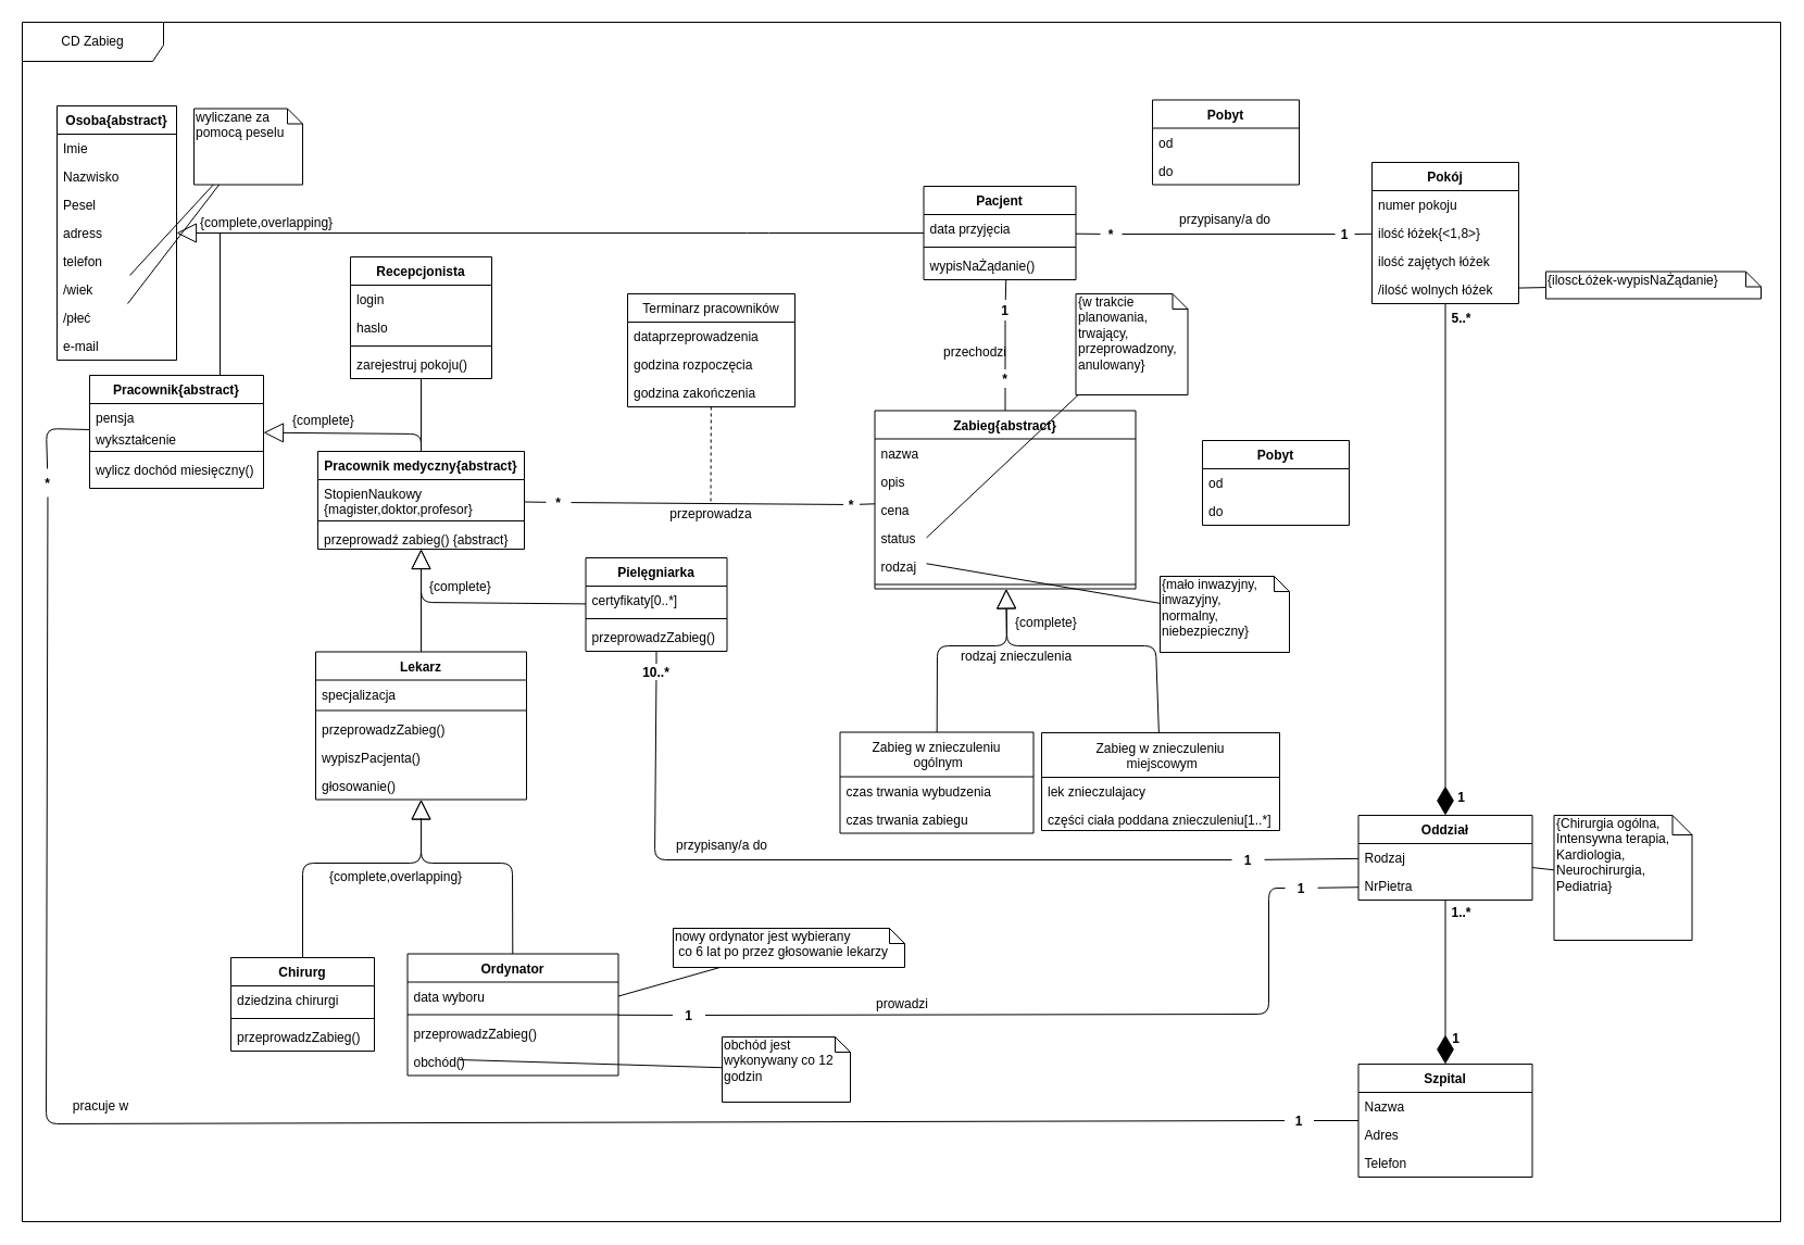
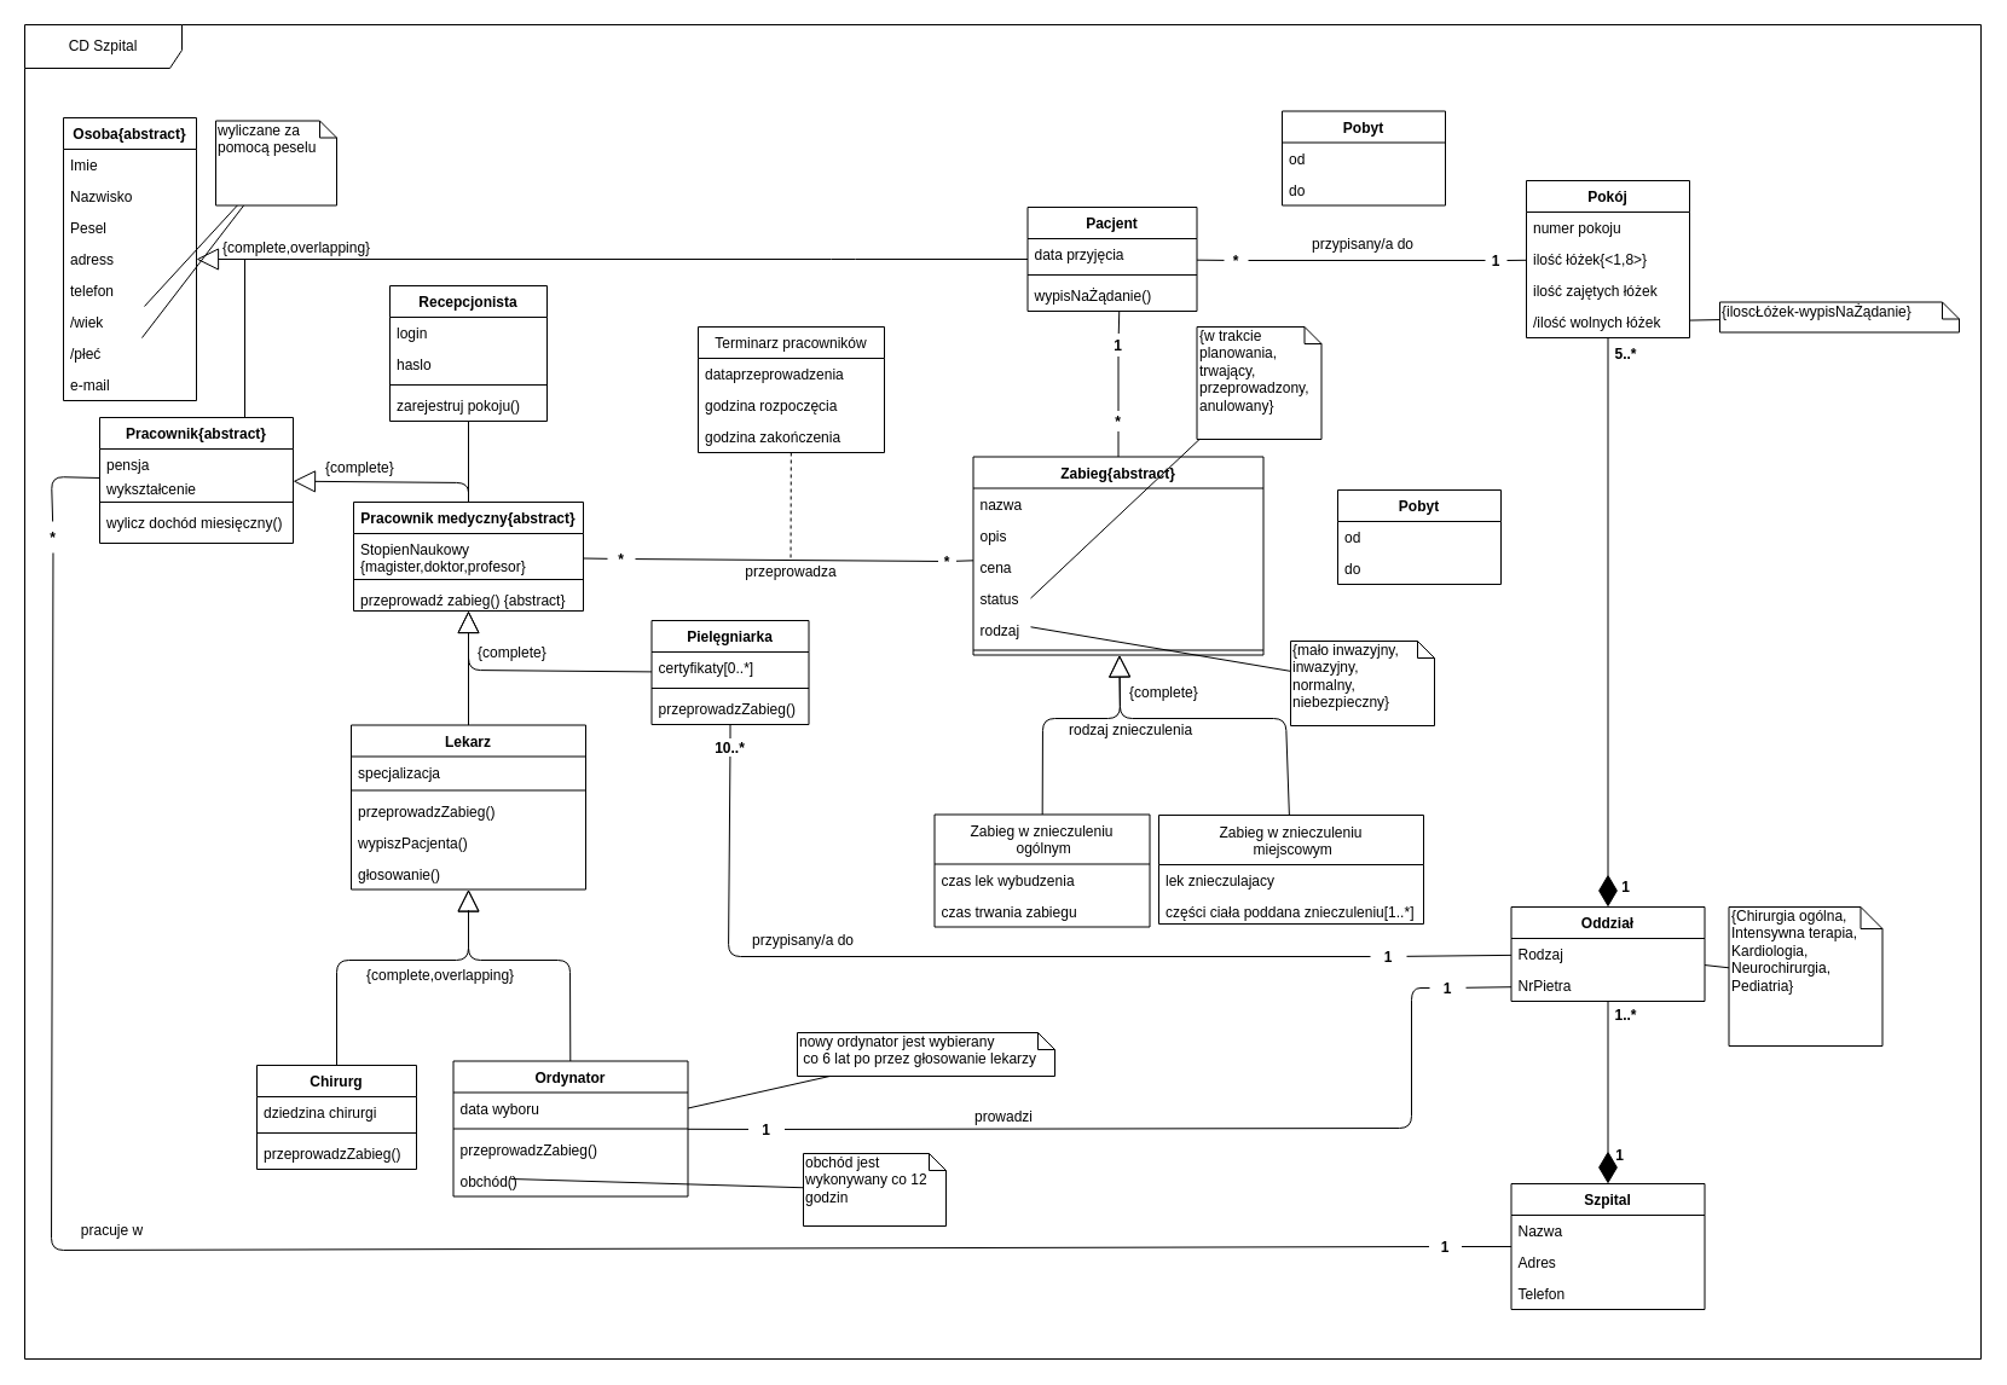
- <mxCell id="2" value="CD Zabieg" style="shape=umlFrame;whiteSpace=wrap;html=1;width=130;height=36;" parent="1" vertex="1"><mxGeometry x="20" y="20" width="1618" height="1104" as="geometry" /></mxCell>
+ <mxCell id="2" value="CD Szpital" style="shape=umlFrame;whiteSpace=wrap;html=1;width=130;height=36;" parent="1" vertex="1"><mxGeometry x="20" y="20" width="1618" height="1104" as="geometry" /></mxCell>
- <mxCell id="117" value="przechodzi" style="text;html=1;strokeColor=none;fillColor=none;align=center;verticalAlign=middle;whiteSpace=wrap;rounded=0;" parent="1" vertex="1"><mxGeometry x="877" y="314" width="40" height="20" as="geometry" /></mxCell>
- <mxCell id="127" value="czas trwania wybudzenia" style="text;strokeColor=none;fillColor=none;align=left;verticalAlign=top;spacingLeft=4;spacingRight=4;overflow=hidden;rotatable=0;points=[[0,0.5],[1,0.5]];portConstraint=eastwest;" parent="126" vertex="1"><mxGeometry y="41" width="178" height="26" as="geometry" /></mxCell>
+ <mxCell id="127" value="czas lek wybudzenia" style="text;strokeColor=none;fillColor=none;align=left;verticalAlign=top;spacingLeft=4;spacingRight=4;overflow=hidden;rotatable=0;points=[[0,0.5],[1,0.5]];portConstraint=eastwest;" parent="126" vertex="1"><mxGeometry y="41" width="178" height="26" as="geometry" /></mxCell>
- <mxCell id="151" value="nowy ordynator jest wybierany&lt;br&gt;&amp;nbsp;co 6 lat po przez głosowanie lekarzy&amp;nbsp;" style="shape=note;whiteSpace=wrap;html=1;size=14;verticalAlign=top;align=left;spacingTop=-6;" parent="1" vertex="1"><mxGeometry x="619" y="854" width="213" height="36" as="geometry" /></mxCell>
+ <mxCell id="151" value="nowy ordynator jest wybierany&lt;br&gt;&amp;nbsp;co 6 lat po przez głosowanie lekarzy&amp;nbsp;" style="shape=note;whiteSpace=wrap;html=1;size=14;verticalAlign=top;align=left;spacingTop=-6;" parent="1" vertex="1"><mxGeometry x="659" y="854" width="213" height="36" as="geometry" /></mxCell>
